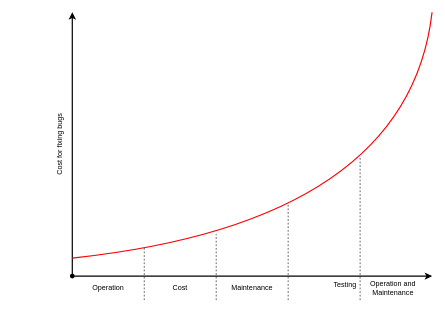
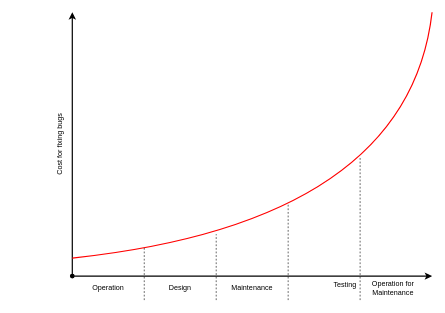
- <mxCell id="7" value="Cost" style="text;html=1;strokeColor=none;fillColor=none;align=center;verticalAlign=middle;whiteSpace=wrap;rounded=0;" vertex="1" parent="1"><mxGeometry x="280" y="470" width="40" height="20" as="geometry" /></mxCell>
+ <mxCell id="7" value="Design" style="text;html=1;strokeColor=none;fillColor=none;align=center;verticalAlign=middle;whiteSpace=wrap;rounded=0;" vertex="1" parent="1"><mxGeometry x="280" y="470" width="40" height="20" as="geometry" /></mxCell>
- <mxCell id="10" value="Operation and Maintenance" style="text;html=1;strokeColor=none;fillColor=none;align=center;verticalAlign=middle;whiteSpace=wrap;rounded=0;" vertex="1" parent="1"><mxGeometry x="610" y="470" width="90" height="20" as="geometry" /></mxCell>
+ <mxCell id="10" value="Operation for Maintenance" style="text;html=1;strokeColor=none;fillColor=none;align=center;verticalAlign=middle;whiteSpace=wrap;rounded=0;" vertex="1" parent="1"><mxGeometry x="610" y="470" width="90" height="20" as="geometry" /></mxCell>
